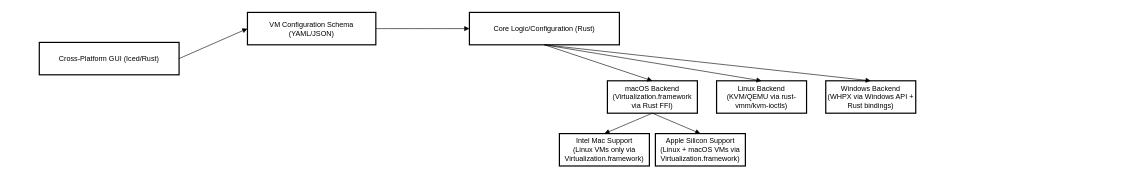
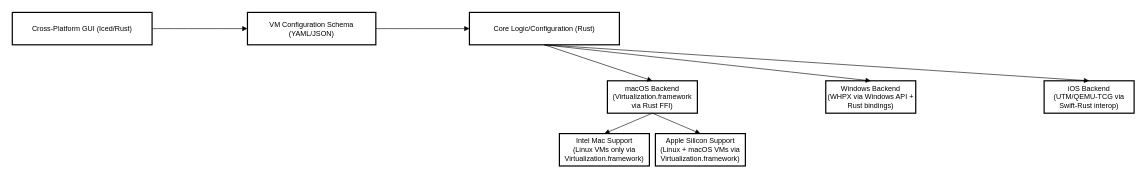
- <mxCell id="6" value="Cross-Platform GUI (Iced/Rust)" style="whiteSpace=wrap;strokeWidth=2;" vertex="1" parent="1"><mxGeometry x="65" y="70" width="233" height="54" as="geometry" /></mxCell>
+ <mxCell id="6" value="Cross-Platform GUI (Iced/Rust)" style="whiteSpace=wrap;strokeWidth=2;" vertex="1" parent="1"><mxGeometry x="20" y="20" width="233" height="54" as="geometry" /></mxCell>
- <mxCell id="12" value="" style="curved=1;startArrow=none;endArrow=block;exitX=0.5;exitY=1;entryX=0.5;entryY=0;" edge="1" parent="1" source="2" target="4"><mxGeometry relative="1" as="geometry"><Array as="points" /></mxGeometry></mxCell>
+ <mxCell id="14" value="" style="curved=1;startArrow=none;endArrow=block;exitX=0.5;exitY=1;entryX=0.5;entryY=0;" edge="1" parent="1" source="2" target="7"><mxGeometry relative="1" as="geometry"><Array as="points" /></mxGeometry></mxCell>
- <mxCell id="4" value="Linux Backend&#10;(KVM/QEMU via rust-vmm/kvm-ioctls)" style="whiteSpace=wrap;strokeWidth=2;" vertex="1" parent="1"><mxGeometry x="1194" y="134" width="150" height="54" as="geometry" /></mxCell>
+ <mxCell id="7" value="iOS Backend&#10;(UTM/QEMU-TCG via Swift-Rust interop)" style="whiteSpace=wrap;strokeWidth=2;" vertex="1" parent="1"><mxGeometry x="1740" y="134" width="150" height="54" as="geometry" /></mxCell>
